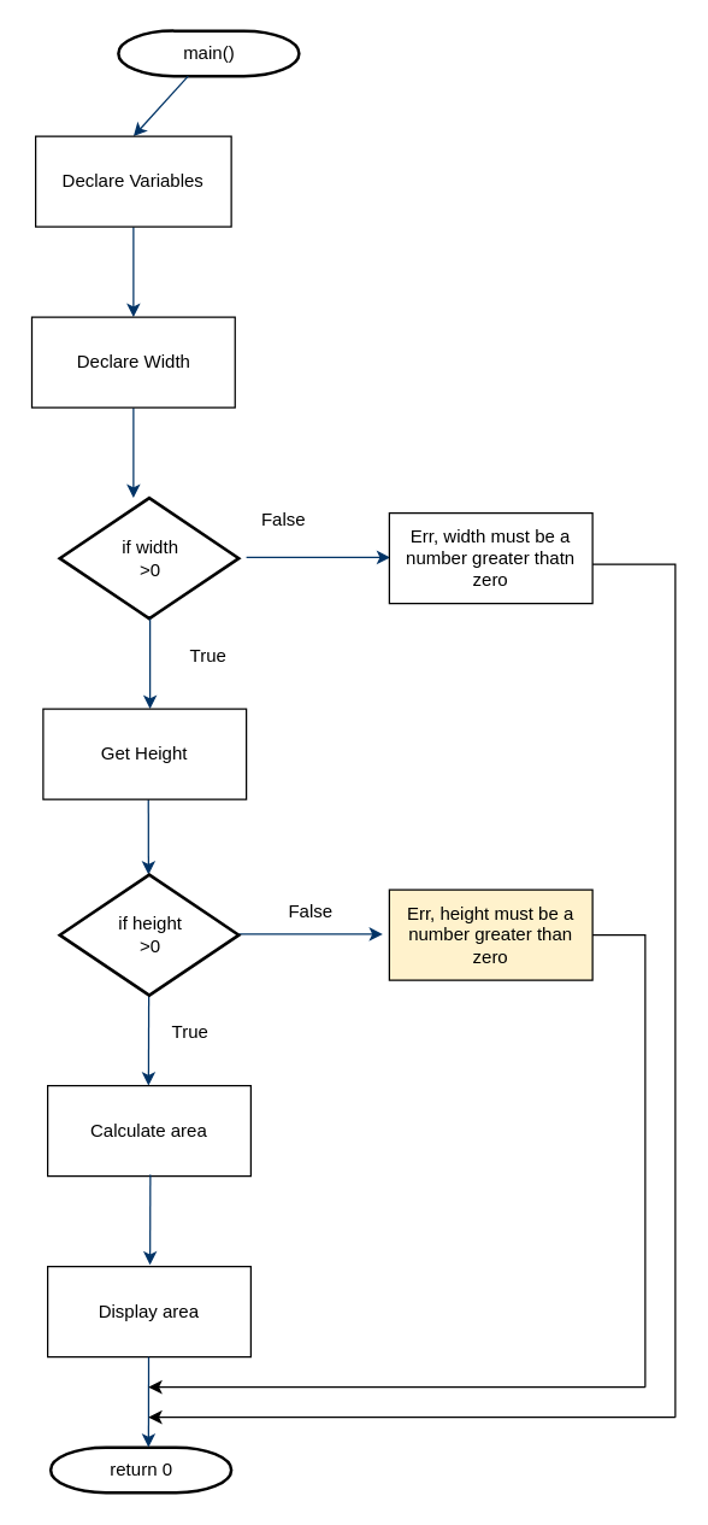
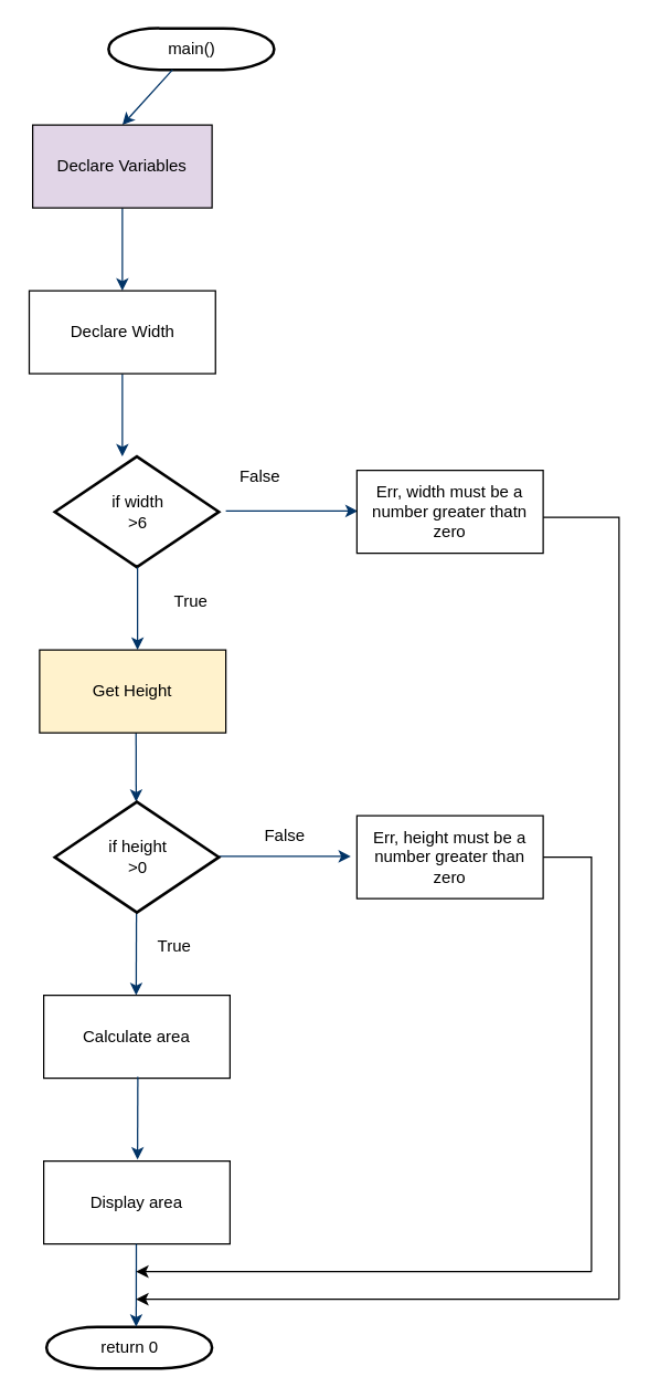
- <mxCell id="12" value="Declare Variables" style="rounded=0;whiteSpace=wrap;html=1;" vertex="1" parent="1"><mxGeometry x="23" y="90" width="130" height="60" as="geometry" /></mxCell>
+ <mxCell id="12" value="Declare Variables" style="rounded=0;whiteSpace=wrap;html=1;fillColor=#e1d5e7;" vertex="1" parent="1"><mxGeometry x="23" y="90" width="130" height="60" as="geometry" /></mxCell>
- <mxCell id="3" value="if width&lt;br&gt;&amp;gt;0" style="shape=mxgraph.flowchart.decision;strokeWidth=2;gradientColor=none;gradientDirection=north;fontStyle=0;html=1;" parent="1" vertex="1"><mxGeometry x="39" y="330" width="119" height="80" as="geometry" /></mxCell>
+ <mxCell id="3" value="if width&lt;br&gt;&amp;gt;6" style="shape=mxgraph.flowchart.decision;strokeWidth=2;gradientColor=none;gradientDirection=north;fontStyle=0;html=1;" parent="1" vertex="1"><mxGeometry x="39" y="330" width="119" height="80" as="geometry" /></mxCell>
- <mxCell id="15" value="Get Height" style="rounded=0;whiteSpace=wrap;html=1;" vertex="1" parent="1"><mxGeometry x="28" y="470" width="135" height="60" as="geometry" /></mxCell>
+ <mxCell id="15" value="Get Height" style="rounded=0;whiteSpace=wrap;html=1;fillColor=#fff2cc;" vertex="1" parent="1"><mxGeometry x="28" y="470" width="135" height="60" as="geometry" /></mxCell>
- <mxCell id="17" value="Err, height must be a number greater than zero" style="rounded=0;whiteSpace=wrap;html=1;fillColor=#fff2cc;" vertex="1" parent="1"><mxGeometry x="258" y="590" width="135" height="60" as="geometry" /></mxCell>
+ <mxCell id="17" value="Err, height must be a number greater than zero" style="rounded=0;whiteSpace=wrap;html=1;" vertex="1" parent="1"><mxGeometry x="258" y="590" width="135" height="60" as="geometry" /></mxCell>
